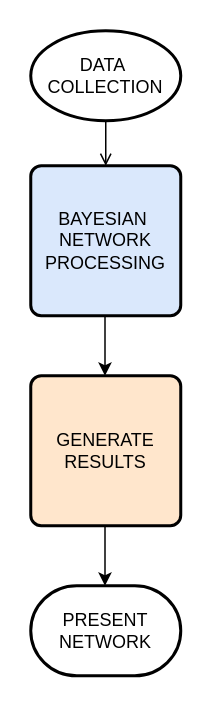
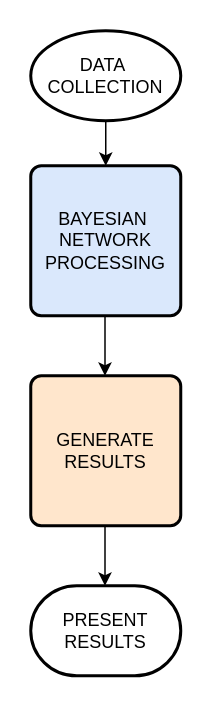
- <mxCell id="3" style="edgeStyle=orthogonalEdgeStyle;rounded=0;orthogonalLoop=1;jettySize=auto;html=1;exitX=0.5;exitY=1;exitDx=0;exitDy=0;exitPerimeter=0;entryX=0.5;entryY=0;entryDx=0;entryDy=0;endArrow=open;" edge="1" parent="2" source="4" target="5"><mxGeometry relative="1" as="geometry" /></mxCell>
+ <mxCell id="3" style="edgeStyle=orthogonalEdgeStyle;rounded=0;orthogonalLoop=1;jettySize=auto;html=1;exitX=0.5;exitY=1;exitDx=0;exitDy=0;exitPerimeter=0;entryX=0.5;entryY=0;entryDx=0;entryDy=0;" edge="1" parent="2" source="4" target="5"><mxGeometry relative="1" as="geometry" /></mxCell>
- <mxCell id="7" value="PRESENT&lt;div&gt;NETWORK&lt;/div&gt;" style="strokeWidth=2;html=1;shape=mxgraph.flowchart.terminator;whiteSpace=wrap;" vertex="1" parent="2"><mxGeometry y="370" width="100" height="60" as="geometry" /></mxCell>
+ <mxCell id="7" value="PRESENT&lt;div&gt;RESULTS&lt;/div&gt;" style="strokeWidth=2;html=1;shape=mxgraph.flowchart.terminator;whiteSpace=wrap;" vertex="1" parent="2"><mxGeometry y="370" width="100" height="60" as="geometry" /></mxCell>
